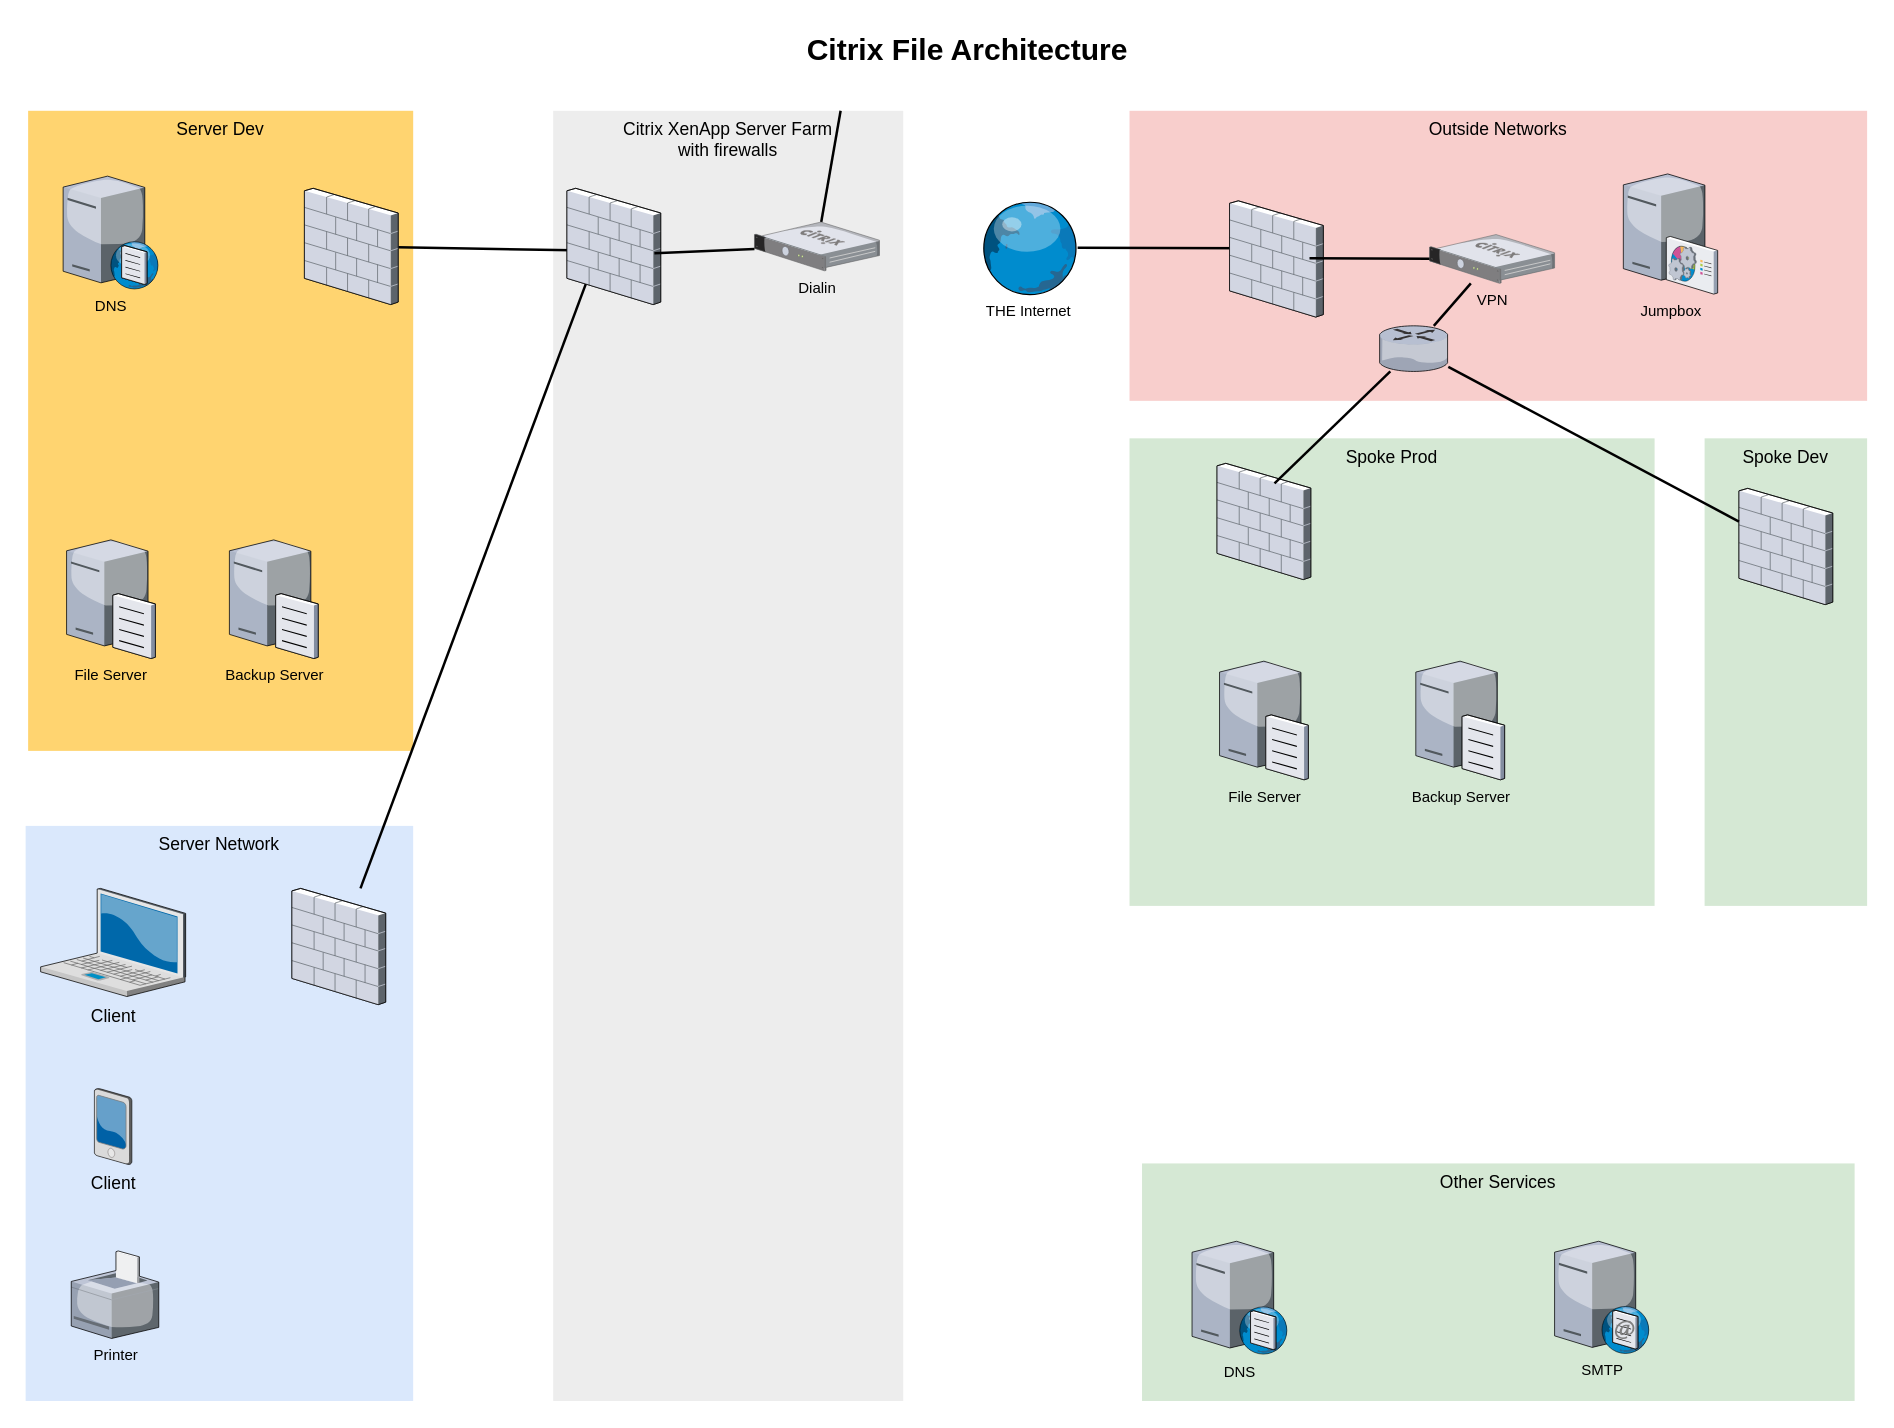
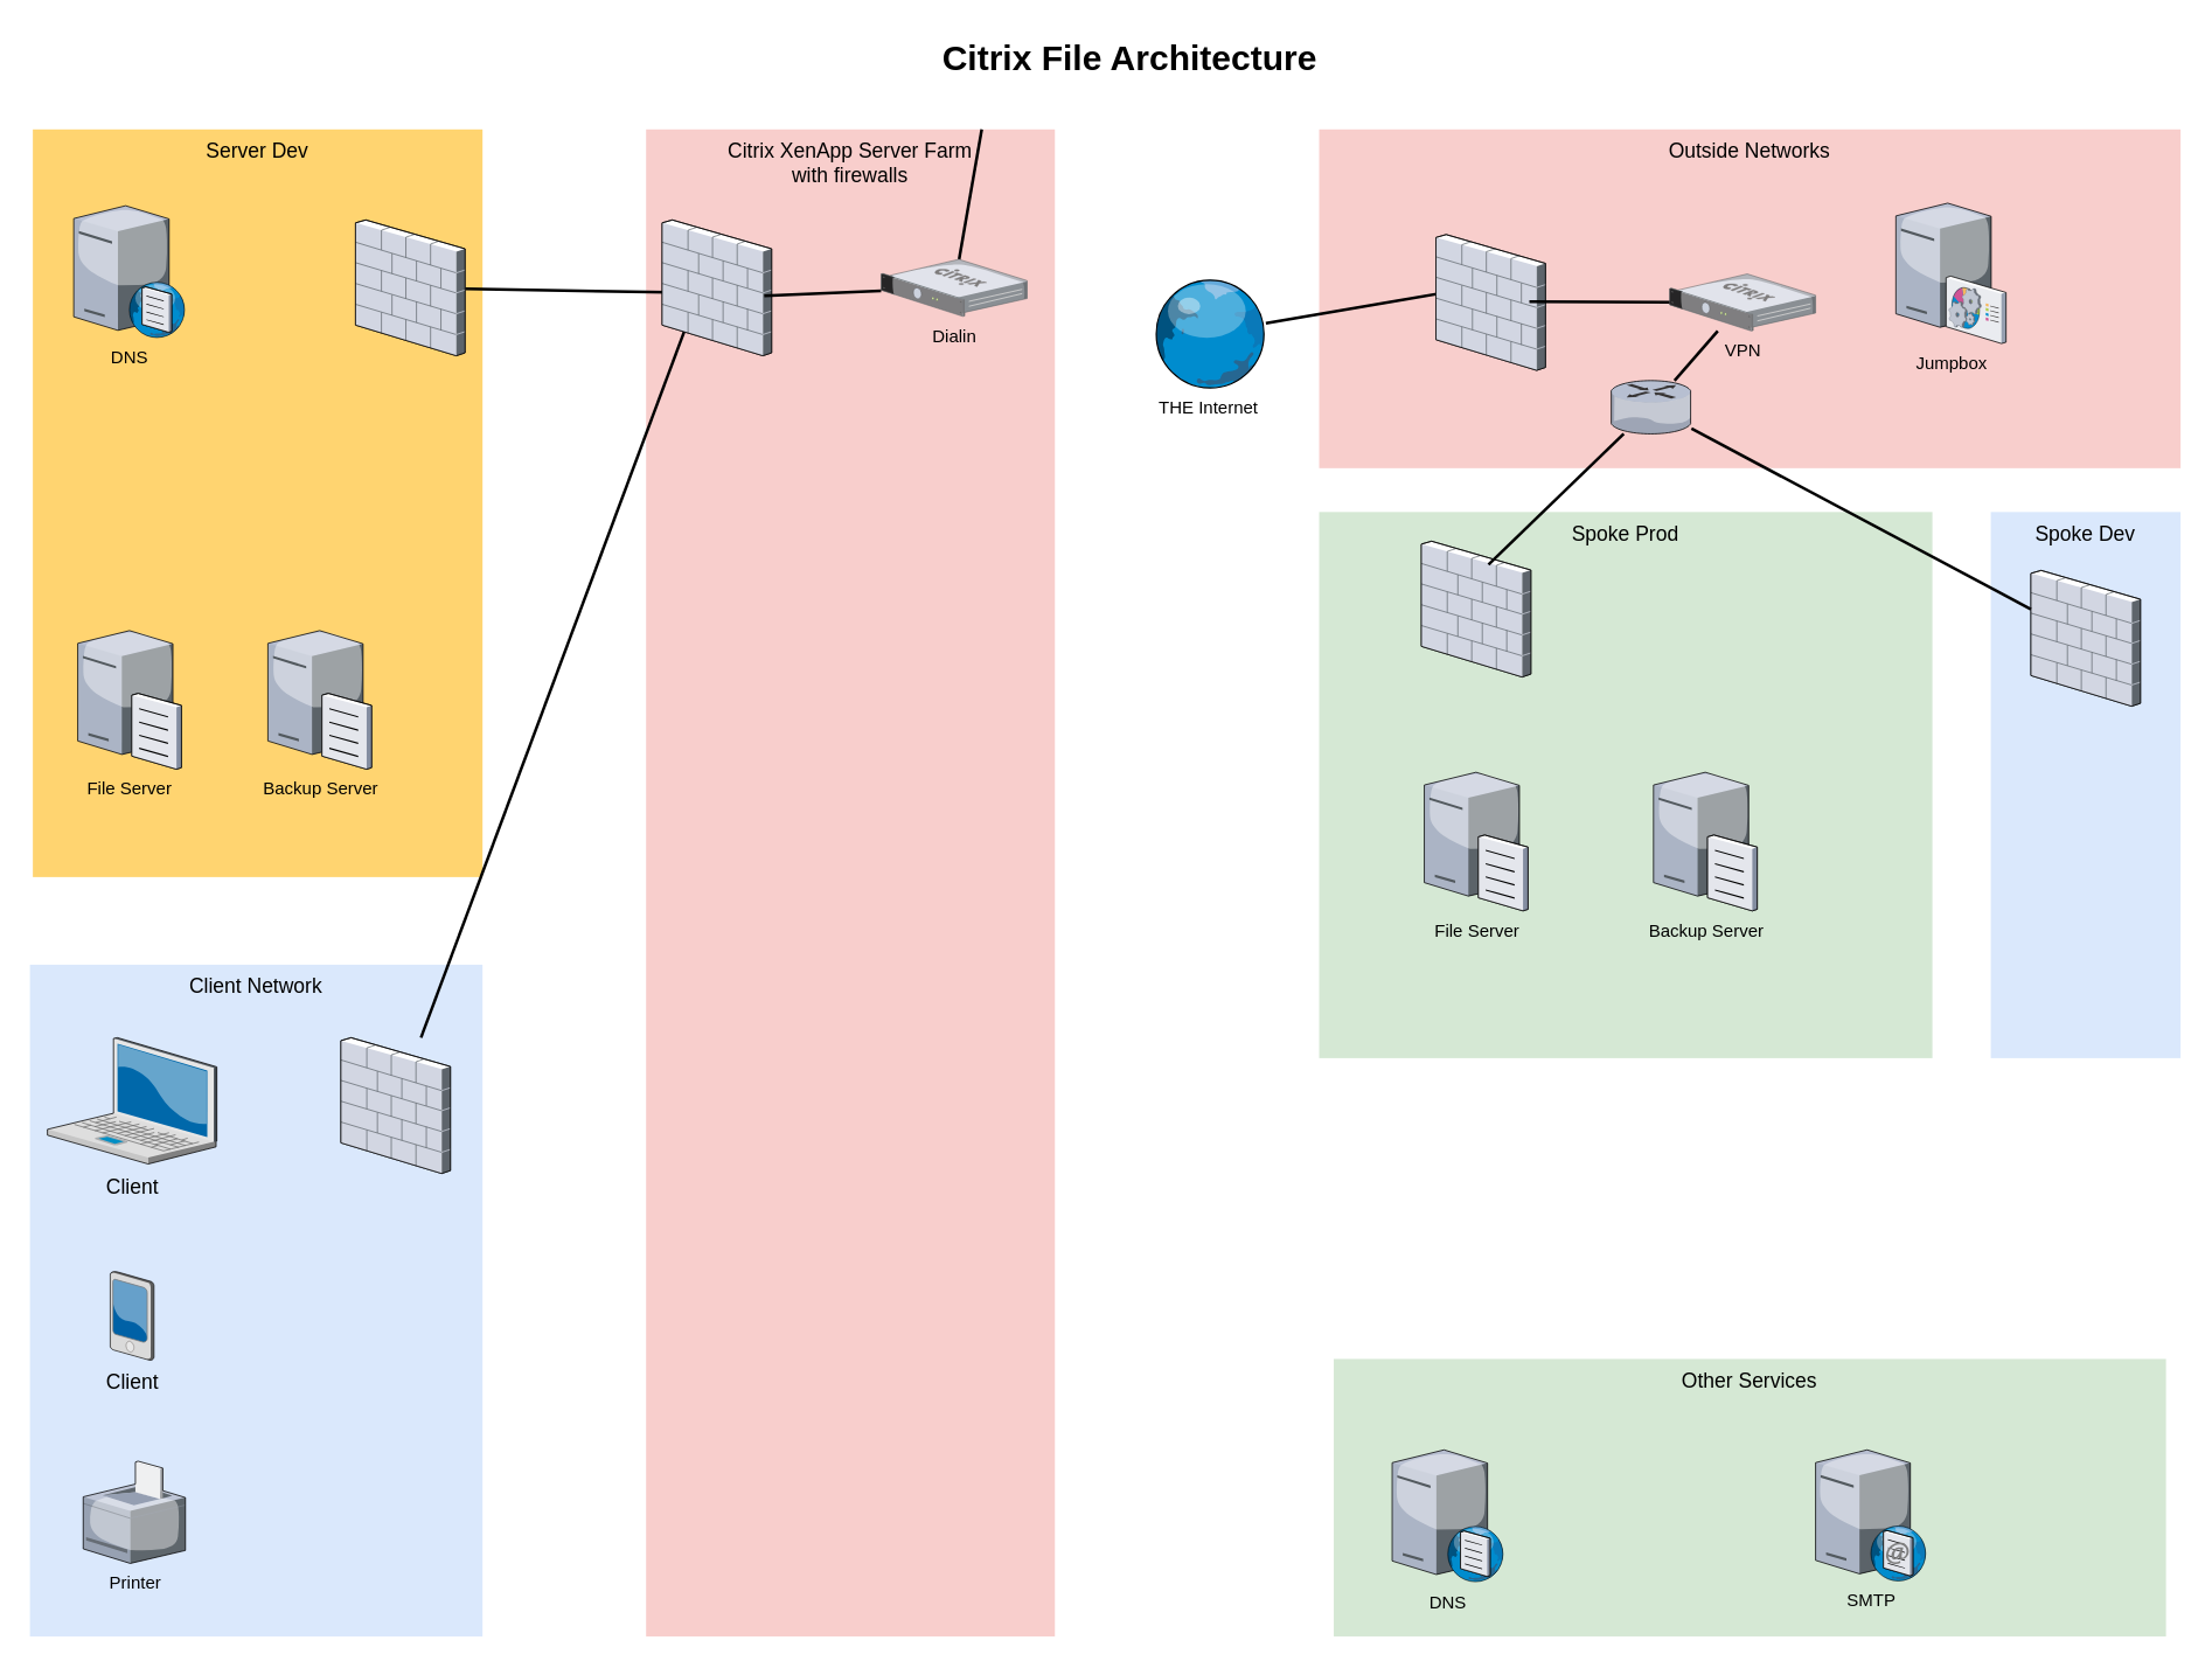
- <mxCell id="27" value="THE Internet" style="verticalLabelPosition=bottom;sketch=0;aspect=fixed;html=1;verticalAlign=top;strokeColor=none;align=center;outlineConnect=0;shape=mxgraph.citrix.globe;" vertex="1" parent="1"><mxGeometry x="783" y="160" width="78.5" height="75" as="geometry" /></mxCell>
+ <mxCell id="27" value="THE Internet" style="verticalLabelPosition=bottom;sketch=0;aspect=fixed;html=1;verticalAlign=top;strokeColor=none;align=center;outlineConnect=0;shape=mxgraph.citrix.globe;" vertex="1" parent="1"><mxGeometry x="788" y="190" width="78.5" height="75" as="geometry" /></mxCell>
- <mxCell id="31" value="Spoke Dev" style="whiteSpace=wrap;html=1;fillColor=#d5e8d4;fontSize=14;strokeColor=none;verticalAlign=top;" vertex="1" parent="1"><mxGeometry x="1363" y="350" width="130" height="374" as="geometry" /></mxCell>
+ <mxCell id="31" value="Spoke Dev" style="whiteSpace=wrap;html=1;fillColor=#dae8fc;fontSize=14;strokeColor=none;verticalAlign=top;" vertex="1" parent="1"><mxGeometry x="1363" y="350" width="130" height="374" as="geometry" /></mxCell>
- <mxCell id="5" value="Citrix XenApp Server Farm&lt;div&gt;with firewalls&lt;/div&gt;" style="whiteSpace=wrap;html=1;fillColor=#EDEDED;fontSize=14;strokeColor=none;verticalAlign=top;" parent="1" vertex="1"><mxGeometry x="442" y="88" width="280" height="1032" as="geometry" /></mxCell>
+ <mxCell id="5" value="Citrix XenApp Server Farm&lt;div&gt;with firewalls&lt;/div&gt;" style="whiteSpace=wrap;html=1;fillColor=#f8cecc;fontSize=14;strokeColor=none;verticalAlign=top;" parent="1" vertex="1"><mxGeometry x="442" y="88" width="280" height="1032" as="geometry" /></mxCell>
- <mxCell id="6" value="Server Network" style="whiteSpace=wrap;html=1;fillColor=#dae8fc;fontSize=14;strokeColor=none;verticalAlign=top;" parent="1" vertex="1"><mxGeometry x="20" y="660" width="310" height="460" as="geometry" /></mxCell>
+ <mxCell id="6" value="Client Network" style="whiteSpace=wrap;html=1;fillColor=#dae8fc;fontSize=14;strokeColor=none;verticalAlign=top;" parent="1" vertex="1"><mxGeometry x="20" y="660" width="310" height="460" as="geometry" /></mxCell>
